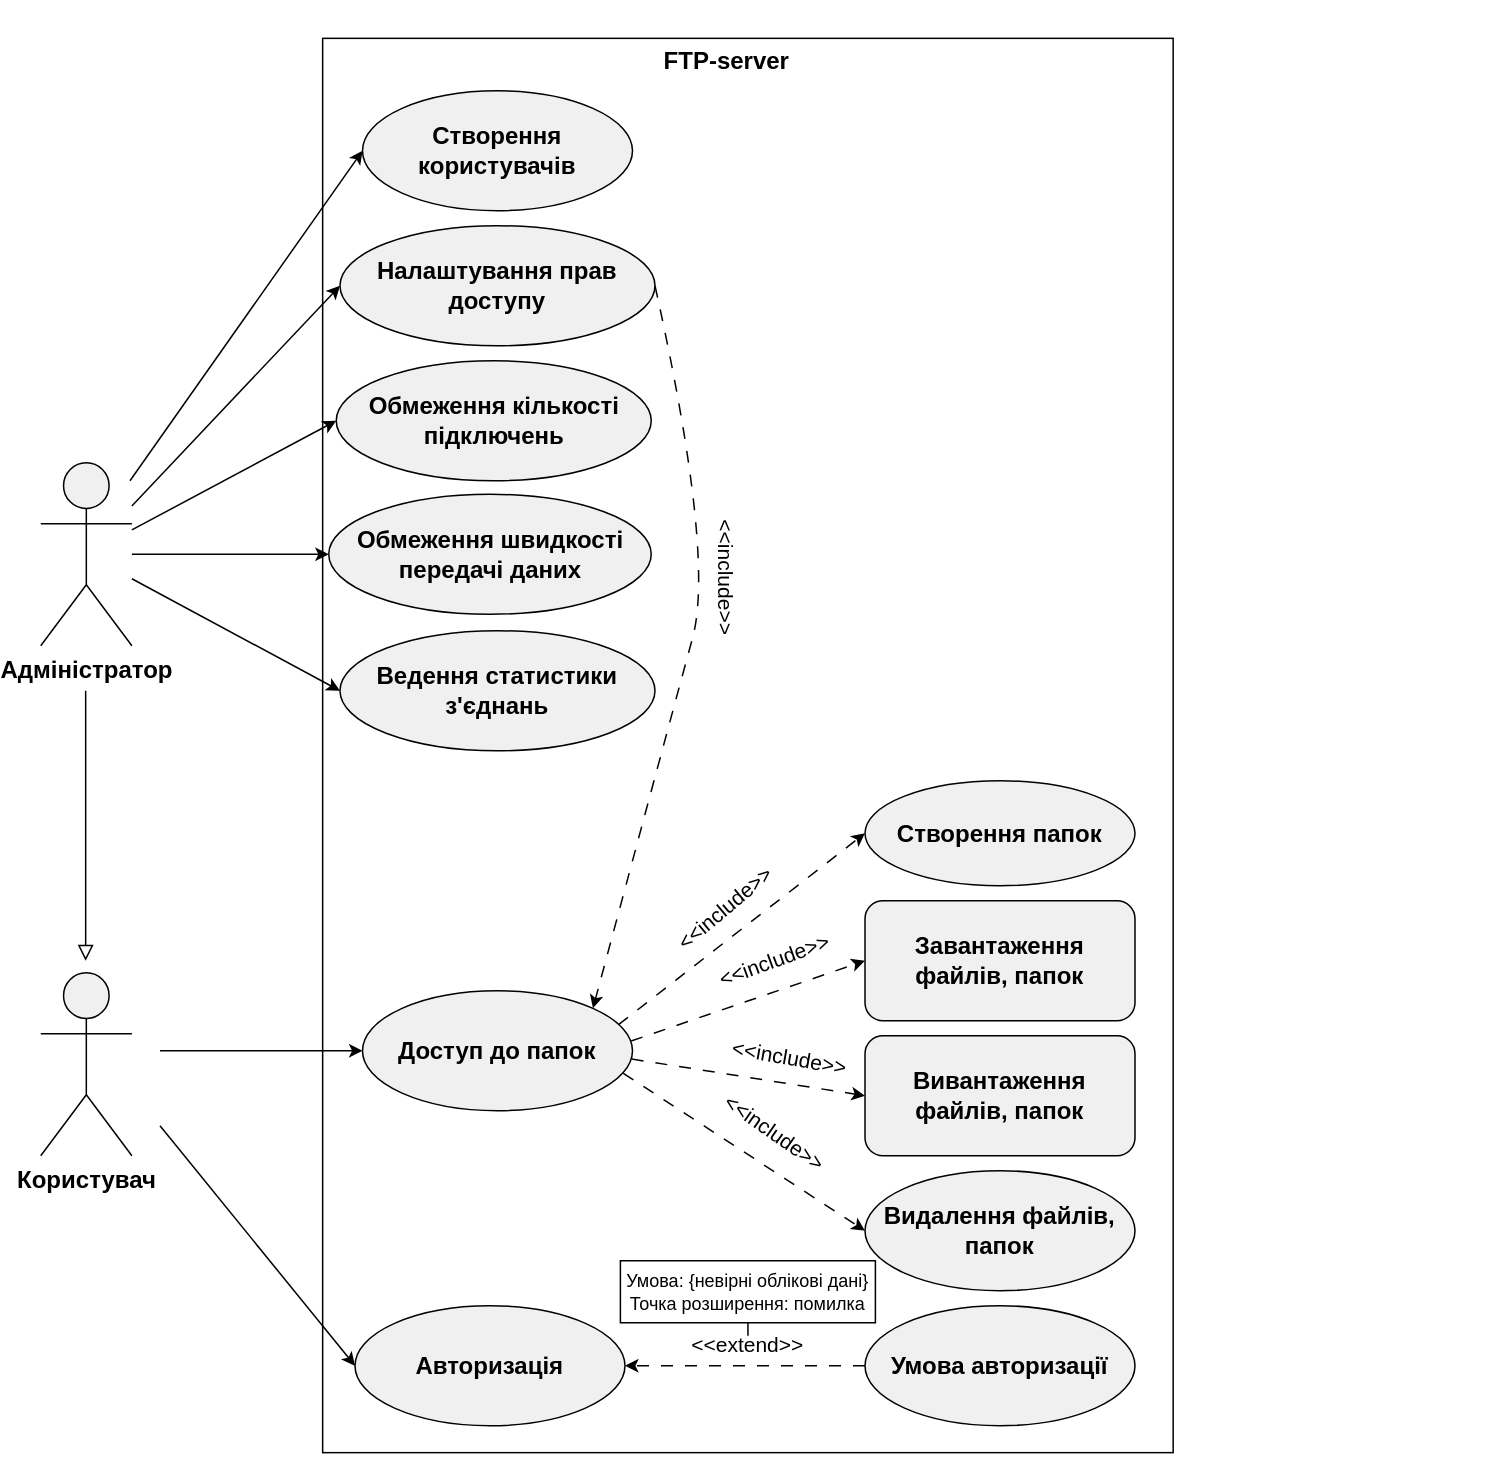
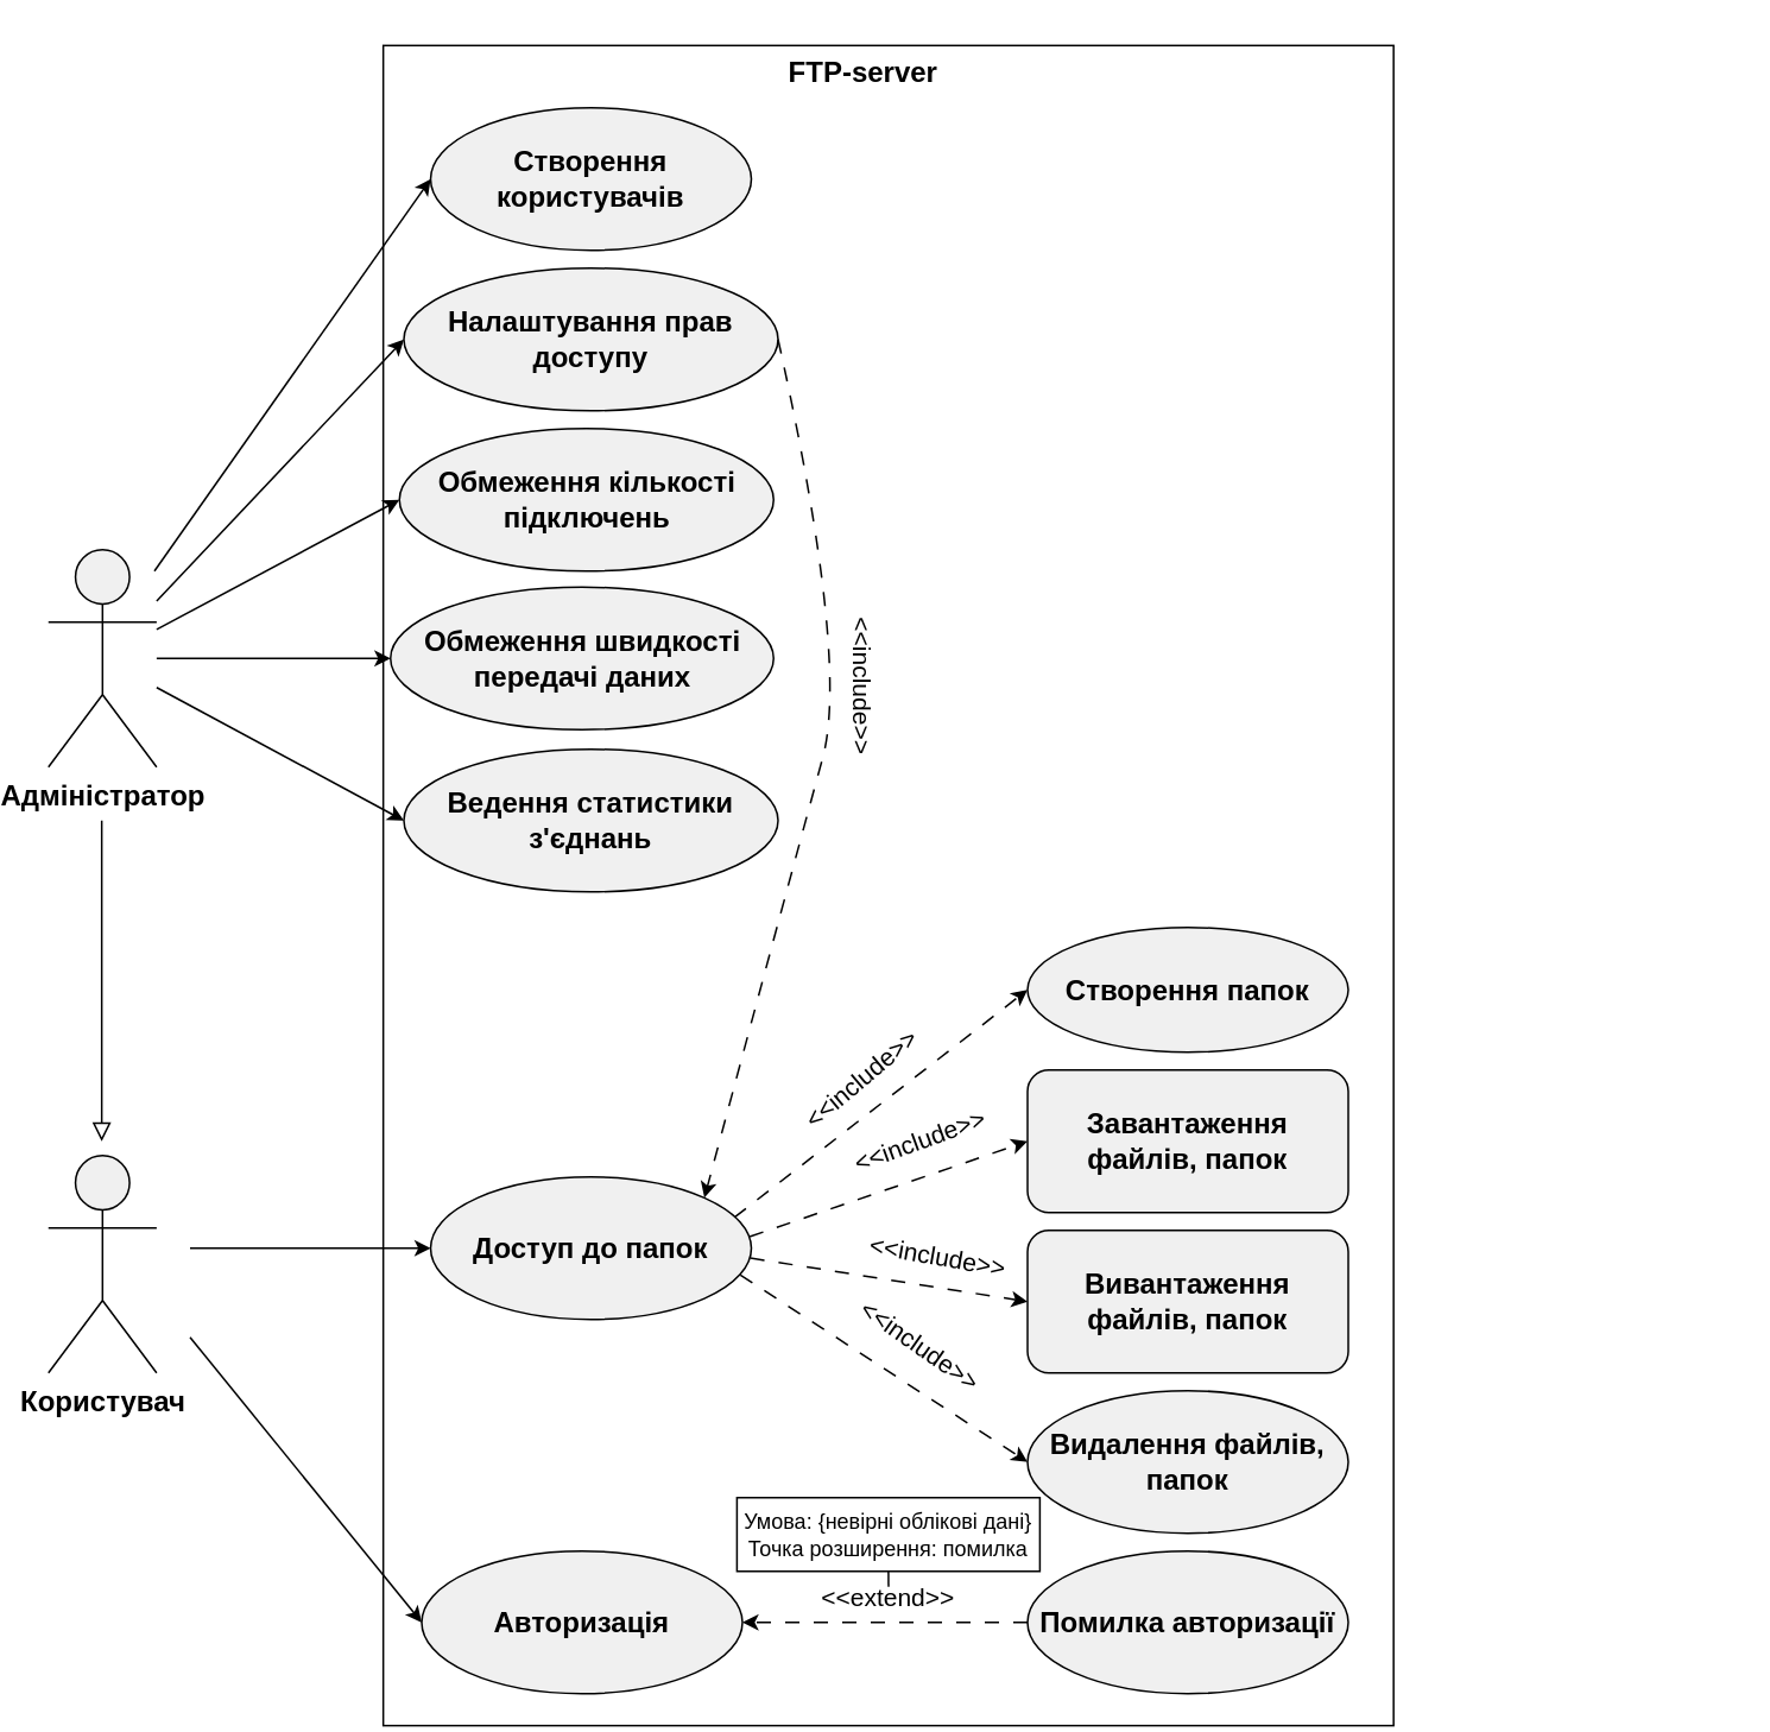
- <mxCell id="16" value="&lt;font style=&quot;font-size: 16px;&quot;&gt;&lt;b&gt;Умова авторизації&lt;/b&gt;&lt;/font&gt;" style="ellipse;whiteSpace=wrap;html=1;fillColor=#f0f0f0;" parent="1" vertex="1"><mxGeometry x="570" y="870" width="180" height="80" as="geometry" /></mxCell>
+ <mxCell id="16" value="&lt;font style=&quot;font-size: 16px;&quot;&gt;&lt;b&gt;Помилка авторизації&lt;/b&gt;&lt;/font&gt;" style="ellipse;whiteSpace=wrap;html=1;fillColor=#f0f0f0;" parent="1" vertex="1"><mxGeometry x="570" y="870" width="180" height="80" as="geometry" /></mxCell>
